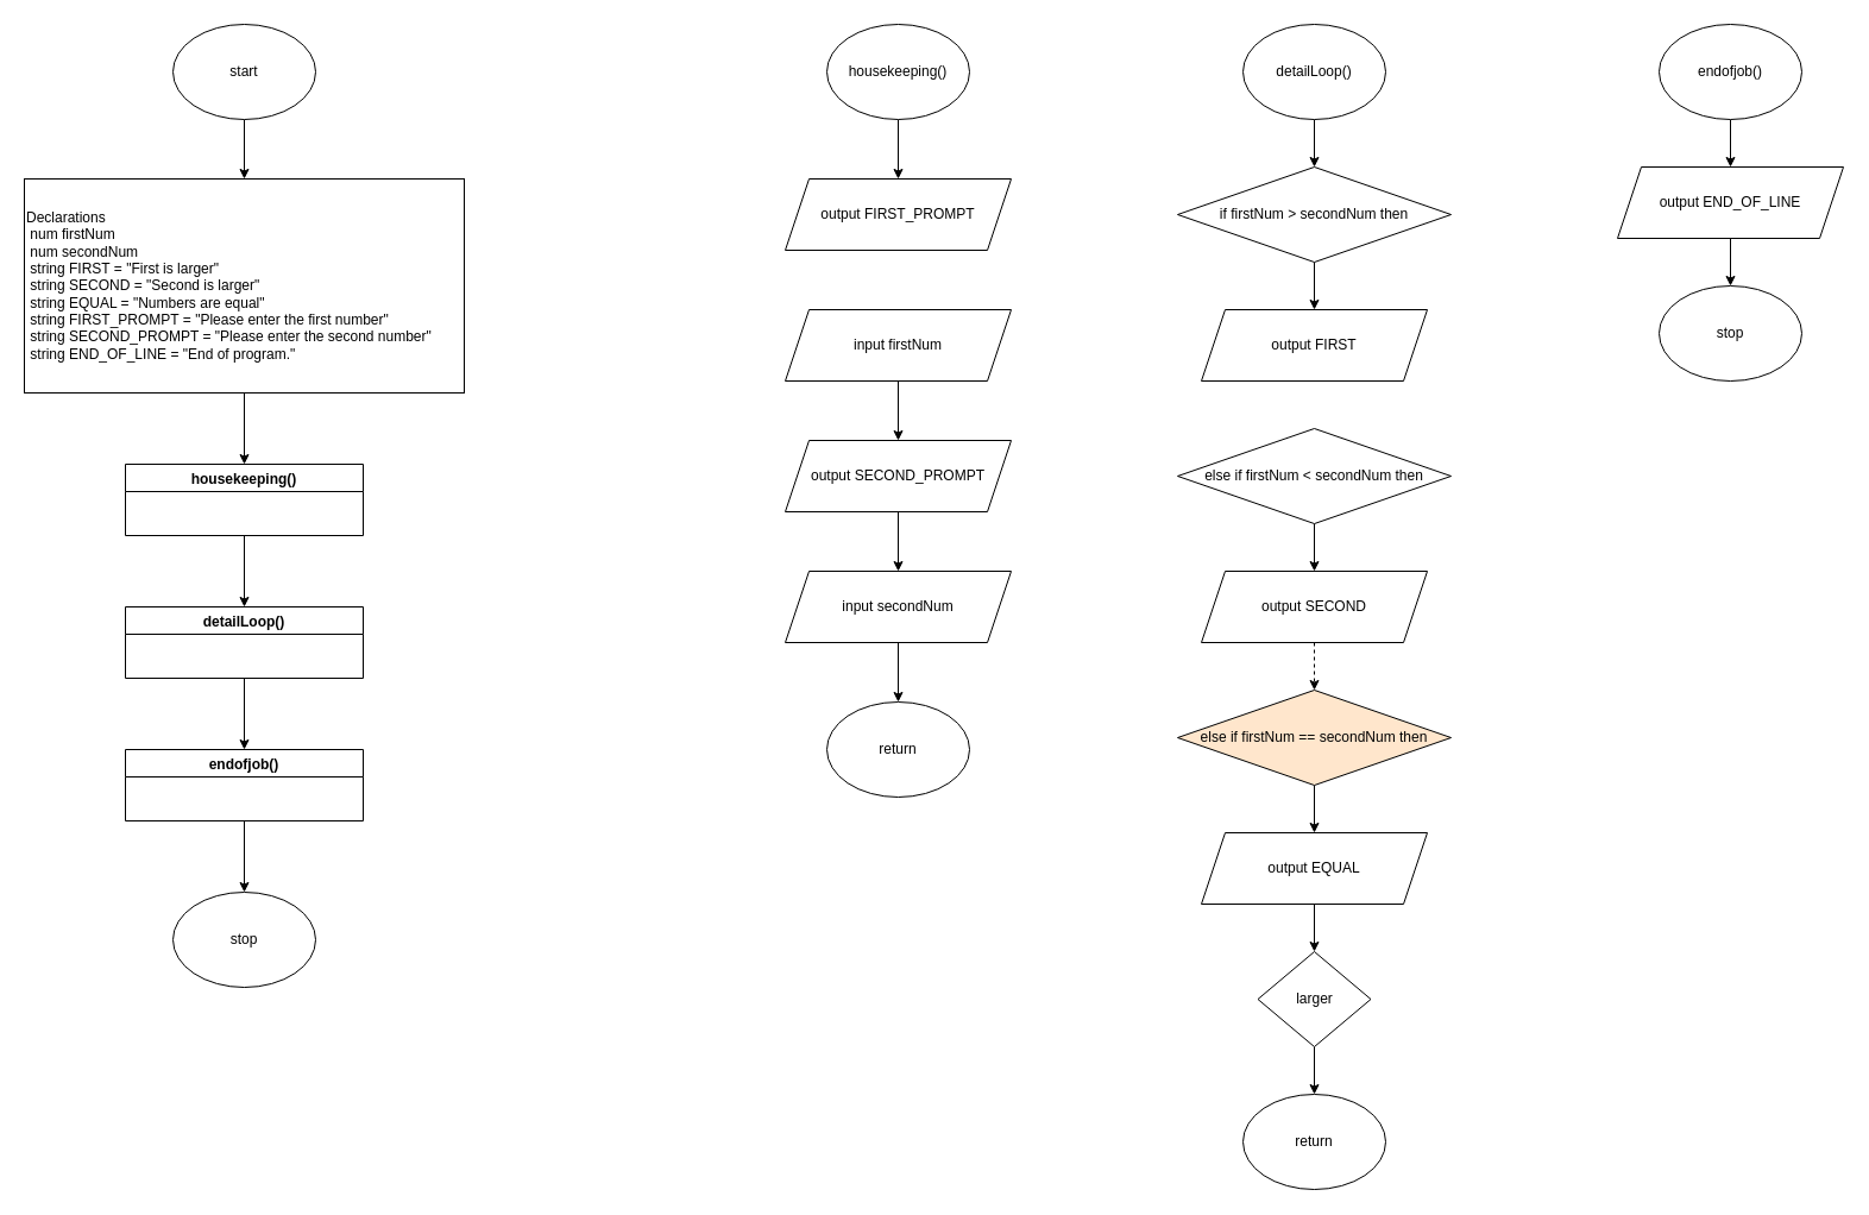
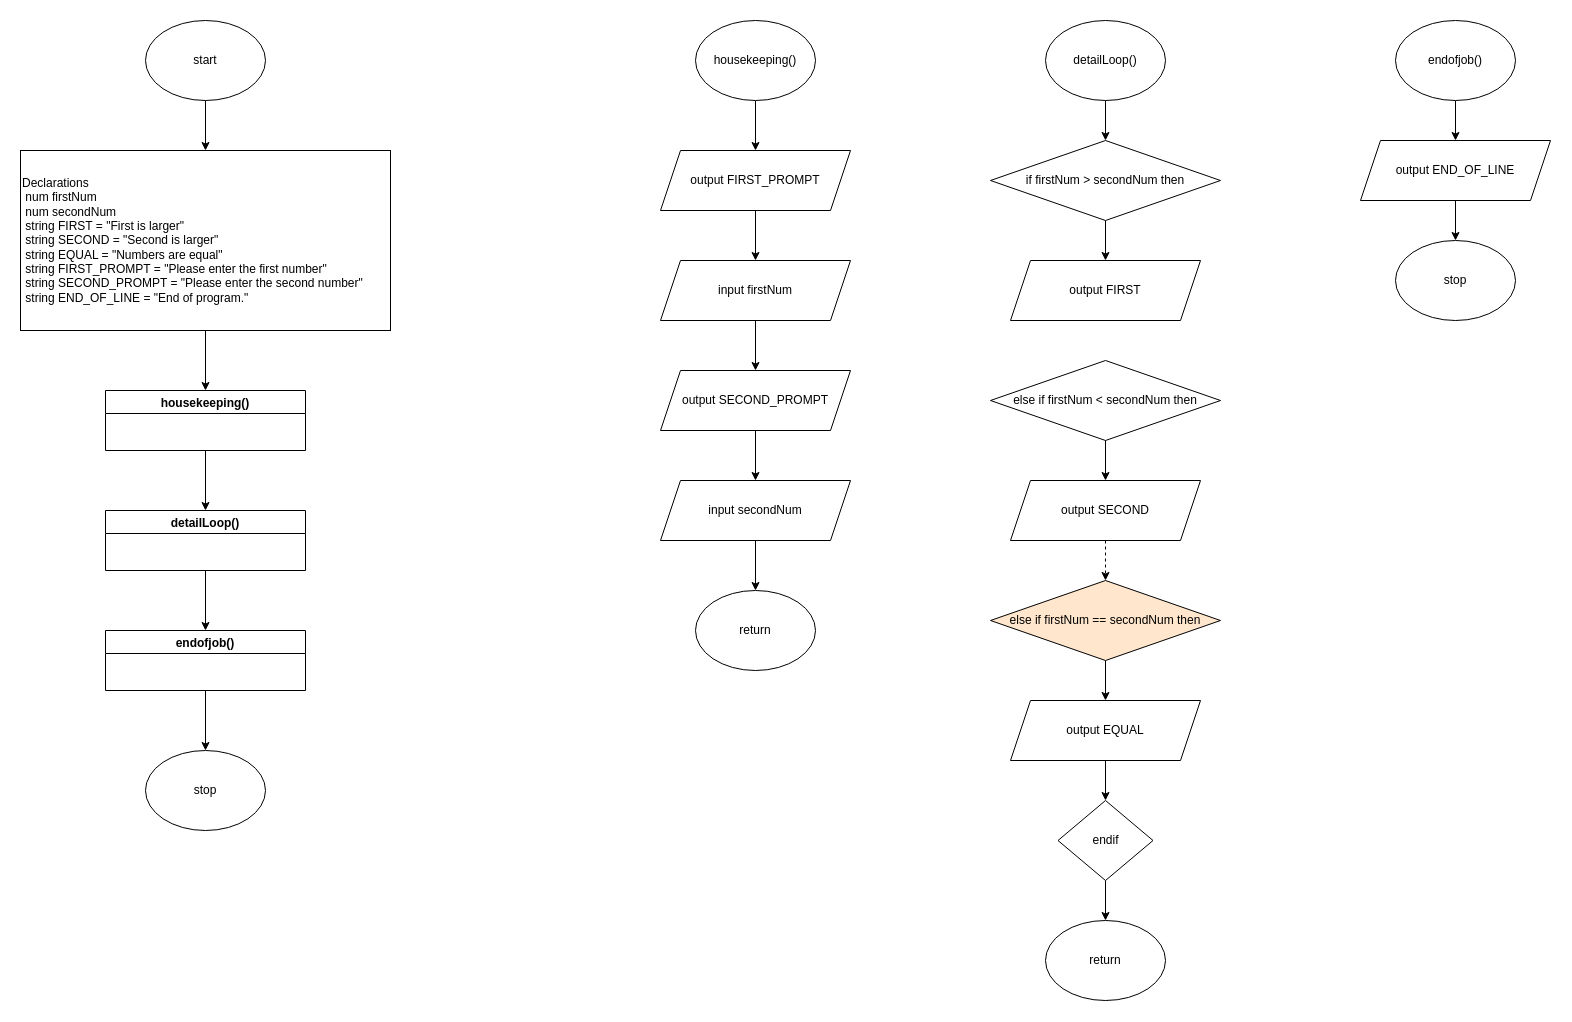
+ <mxCell id="15" style="edgeStyle=orthogonalEdgeStyle;rounded=0;orthogonalLoop=1;jettySize=auto;html=1;exitX=0.5;exitY=1;exitDx=0;exitDy=0;entryX=0.5;entryY=0;entryDx=0;entryDy=0;" parent="1" source="16" target="18" edge="1"><mxGeometry relative="1" as="geometry" /></mxCell>
- <mxCell id="39" value="larger" style="rhombus;whiteSpace=wrap;html=1;" parent="1" vertex="1"><mxGeometry x="1057.5" y="800" width="95" height="80" as="geometry" /></mxCell>
+ <mxCell id="39" value="endif" style="rhombus;whiteSpace=wrap;html=1;" parent="1" vertex="1"><mxGeometry x="1057.5" y="800" width="95" height="80" as="geometry" /></mxCell>
